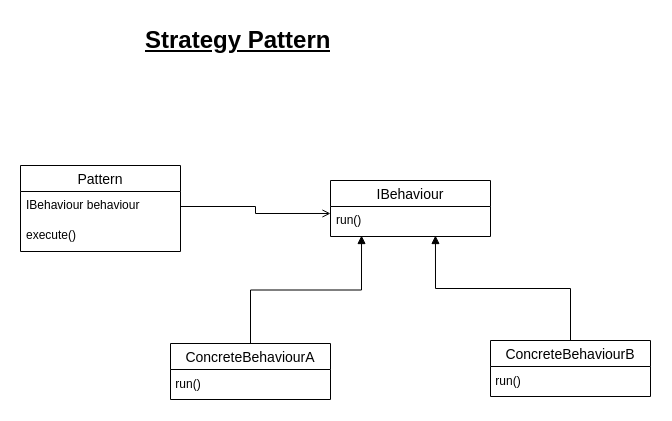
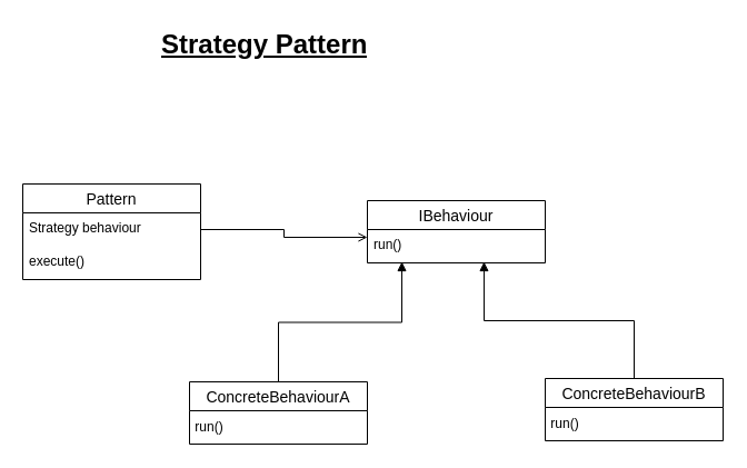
- <mxCell id="11" value="IBehaviour behaviour" style="text;strokeColor=none;fillColor=none;spacingLeft=4;spacingRight=4;overflow=hidden;rotatable=0;points=[[0,0.5],[1,0.5]];portConstraint=eastwest;fontSize=12;" parent="10" vertex="1"><mxGeometry y="26" width="160" height="30" as="geometry" /></mxCell>
+ <mxCell id="11" value="Strategy behaviour" style="text;strokeColor=none;fillColor=none;spacingLeft=4;spacingRight=4;overflow=hidden;rotatable=0;points=[[0,0.5],[1,0.5]];portConstraint=eastwest;fontSize=12;" parent="10" vertex="1"><mxGeometry y="26" width="160" height="30" as="geometry" /></mxCell>
